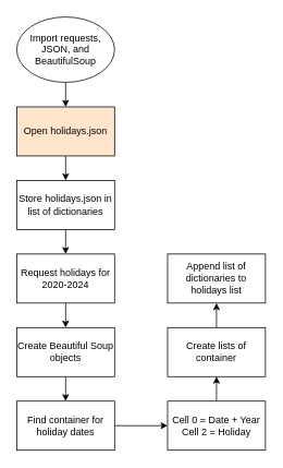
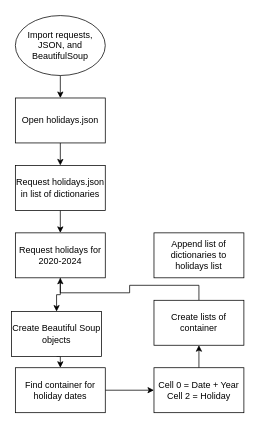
- <mxCell id="16" value="Open holidays.json" style="rounded=0;whiteSpace=wrap;html=1;fillColor=#ffe6cc;" vertex="1" parent="1"><mxGeometry x="20" y="130" width="120" height="60" as="geometry" /></mxCell>
+ <mxCell id="16" value="Open holidays.json" style="rounded=0;whiteSpace=wrap;html=1;" vertex="1" parent="1"><mxGeometry x="20" y="130" width="120" height="60" as="geometry" /></mxCell>
- <mxCell id="18" value="Store holidays.json in list of dictionaries" style="rounded=0;whiteSpace=wrap;html=1;" vertex="1" parent="1"><mxGeometry x="20" y="220" width="120" height="60" as="geometry" /></mxCell>
+ <mxCell id="18" value="Request holidays.json in list of dictionaries" style="rounded=0;whiteSpace=wrap;html=1;" vertex="1" parent="1"><mxGeometry x="20" y="220" width="120" height="60" as="geometry" /></mxCell>
- <mxCell id="12" style="edgeStyle=orthogonalEdgeStyle;rounded=0;orthogonalLoop=1;jettySize=auto;html=1;exitX=0.5;exitY=0;exitDx=0;exitDy=0;entryX=0.5;entryY=1;entryDx=0;entryDy=0;" edge="1" parent="1" source="13" target="14"><mxGeometry relative="1" as="geometry" /></mxCell>
+ <mxCell id="12" style="edgeStyle=orthogonalEdgeStyle;rounded=0;orthogonalLoop=1;jettySize=auto;html=1;exitX=0.5;exitY=0;exitDx=0;exitDy=0;" edge="1" parent="1" source="13" target="5"><mxGeometry relative="1" as="geometry" /></mxCell>
- <mxCell id="7" value="Create Beautiful Soup objects" style="rounded=0;whiteSpace=wrap;html=1;" vertex="1" parent="1"><mxGeometry x="20" y="400" width="120" height="60" as="geometry" /></mxCell>
+ <mxCell id="7" value="Create Beautiful Soup objects" style="rounded=0;whiteSpace=wrap;html=1;" vertex="1" parent="1"><mxGeometry x="15" y="415" width="120" height="60" as="geometry" /></mxCell>
